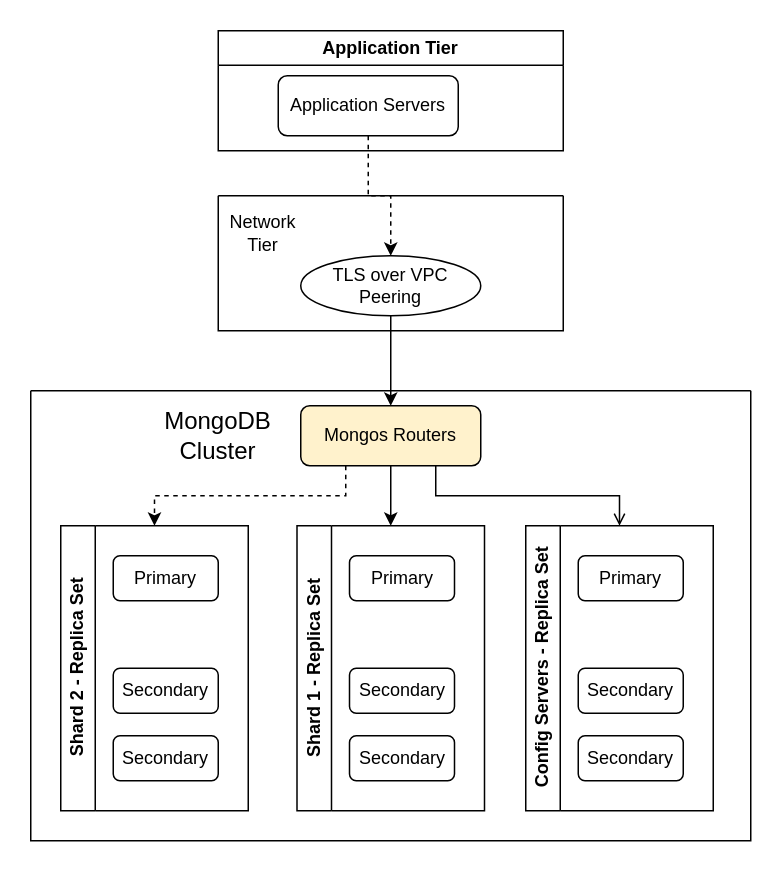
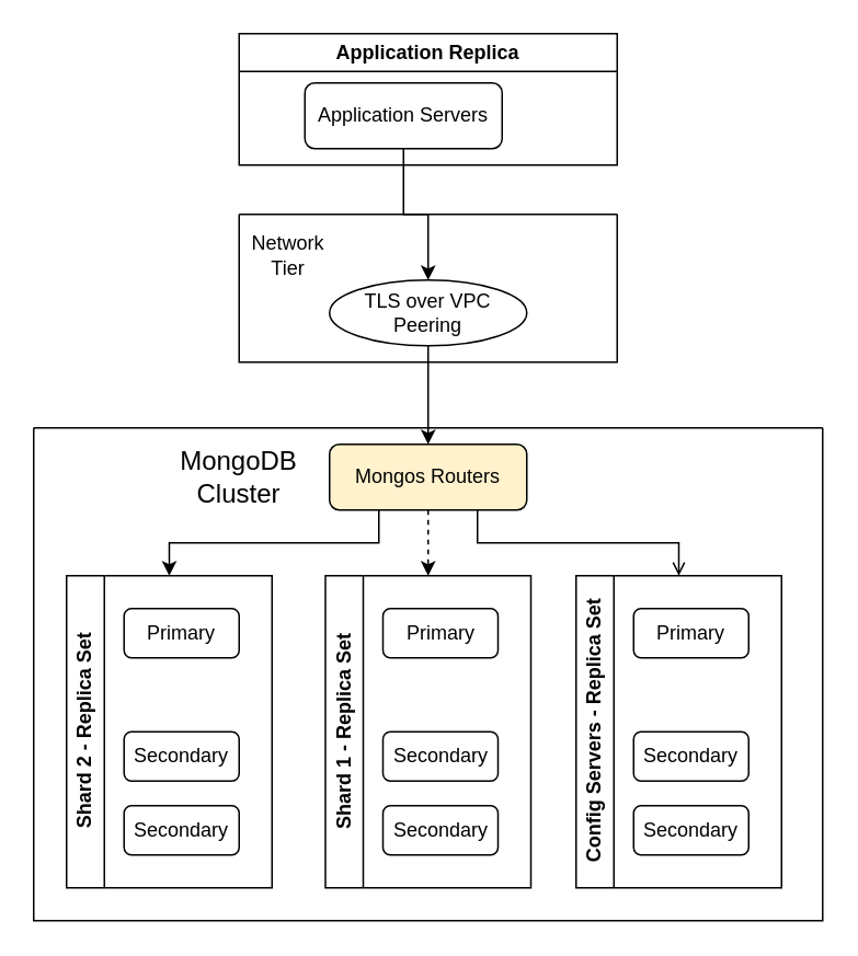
- <mxCell id="23" value="Application Tier" style="swimlane;whiteSpace=wrap;html=1;startSize=23;" vertex="1" parent="1"><mxGeometry x="145" y="20" width="230" height="80" as="geometry" /></mxCell>
+ <mxCell id="23" value="Application Replica" style="swimlane;whiteSpace=wrap;html=1;startSize=23;" vertex="1" parent="1"><mxGeometry x="145" y="20" width="230" height="80" as="geometry" /></mxCell>
- <mxCell id="25" style="edgeStyle=orthogonalEdgeStyle;rounded=0;orthogonalLoop=1;jettySize=auto;html=1;exitX=0.5;exitY=1;exitDx=0;exitDy=0;dashed=1;" edge="1" parent="1" source="24" target="21"><mxGeometry relative="1" as="geometry" /></mxCell>
+ <mxCell id="25" style="edgeStyle=orthogonalEdgeStyle;rounded=0;orthogonalLoop=1;jettySize=auto;html=1;exitX=0.5;exitY=1;exitDx=0;exitDy=0;" edge="1" parent="1" source="24" target="21"><mxGeometry relative="1" as="geometry" /></mxCell>
- <mxCell id="4" style="edgeStyle=orthogonalEdgeStyle;rounded=0;orthogonalLoop=1;jettySize=auto;html=1;exitX=0.5;exitY=1;exitDx=0;exitDy=0;entryX=0.5;entryY=0;entryDx=0;entryDy=0;" edge="1" parent="2" source="7" target="12"><mxGeometry relative="1" as="geometry" /></mxCell>
+ <mxCell id="4" style="edgeStyle=orthogonalEdgeStyle;rounded=0;orthogonalLoop=1;jettySize=auto;html=1;exitX=0.5;exitY=1;exitDx=0;exitDy=0;entryX=0.5;entryY=0;entryDx=0;entryDy=0;dashed=1;" edge="1" parent="2" source="7" target="12"><mxGeometry relative="1" as="geometry" /></mxCell>
- <mxCell id="5" style="edgeStyle=orthogonalEdgeStyle;rounded=0;orthogonalLoop=1;jettySize=auto;html=1;exitX=0.25;exitY=1;exitDx=0;exitDy=0;entryX=0.5;entryY=0;entryDx=0;entryDy=0;dashed=1;" edge="1" parent="2" source="7" target="8"><mxGeometry relative="1" as="geometry" /></mxCell>
+ <mxCell id="5" style="edgeStyle=orthogonalEdgeStyle;rounded=0;orthogonalLoop=1;jettySize=auto;html=1;exitX=0.25;exitY=1;exitDx=0;exitDy=0;entryX=0.5;entryY=0;entryDx=0;entryDy=0;" edge="1" parent="2" source="7" target="8"><mxGeometry relative="1" as="geometry" /></mxCell>
